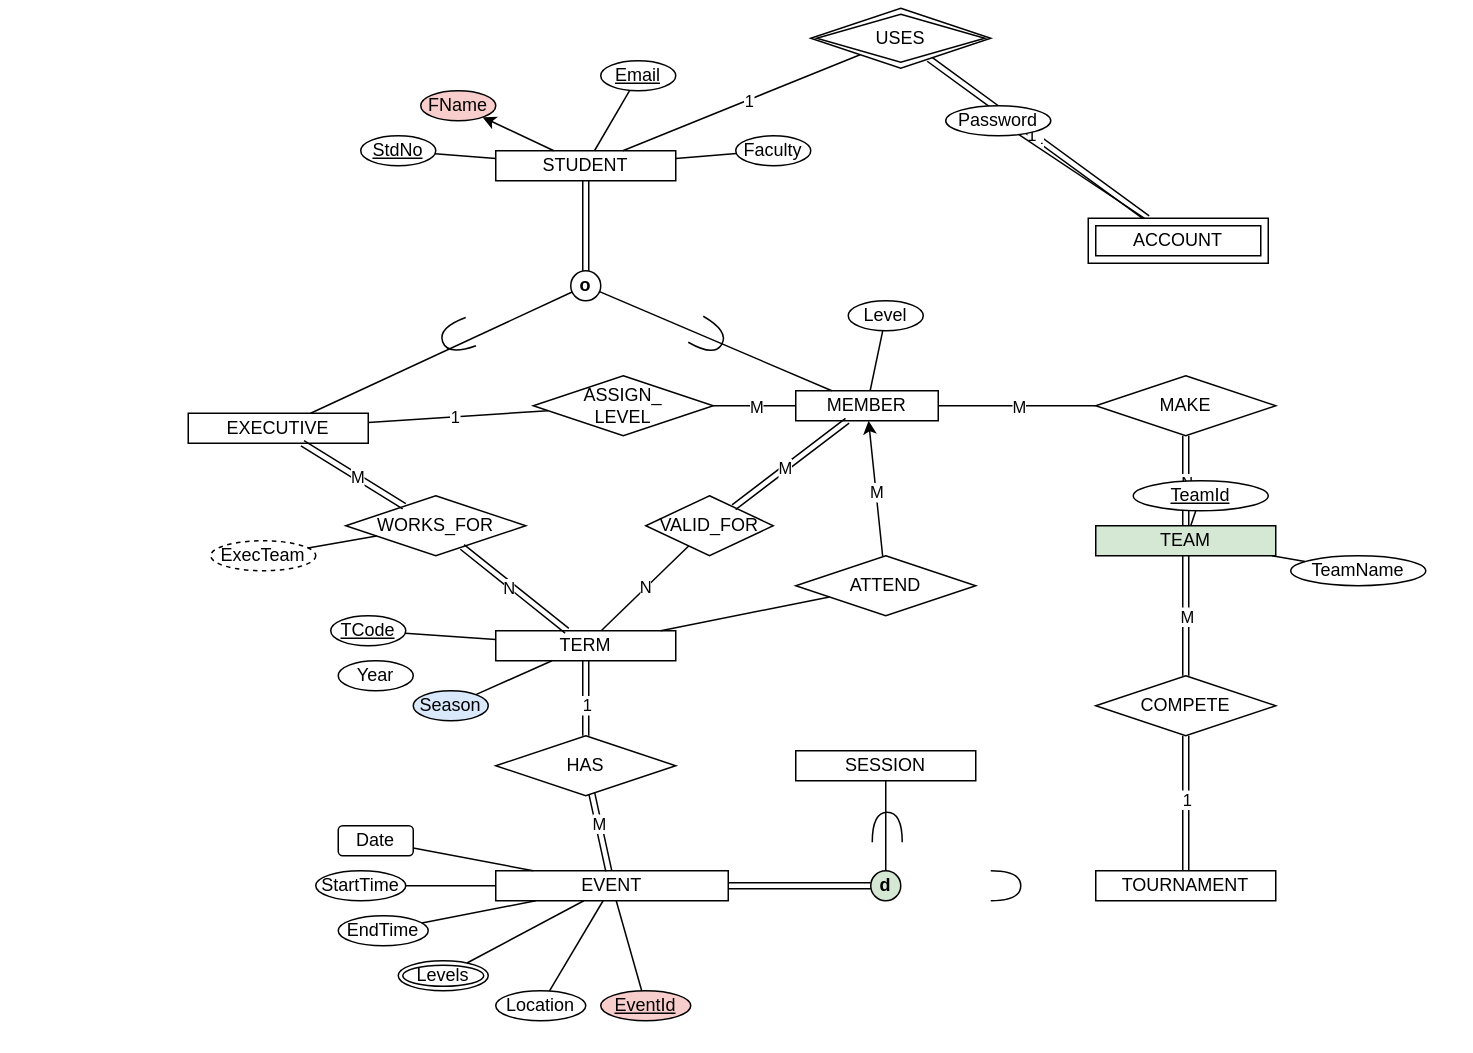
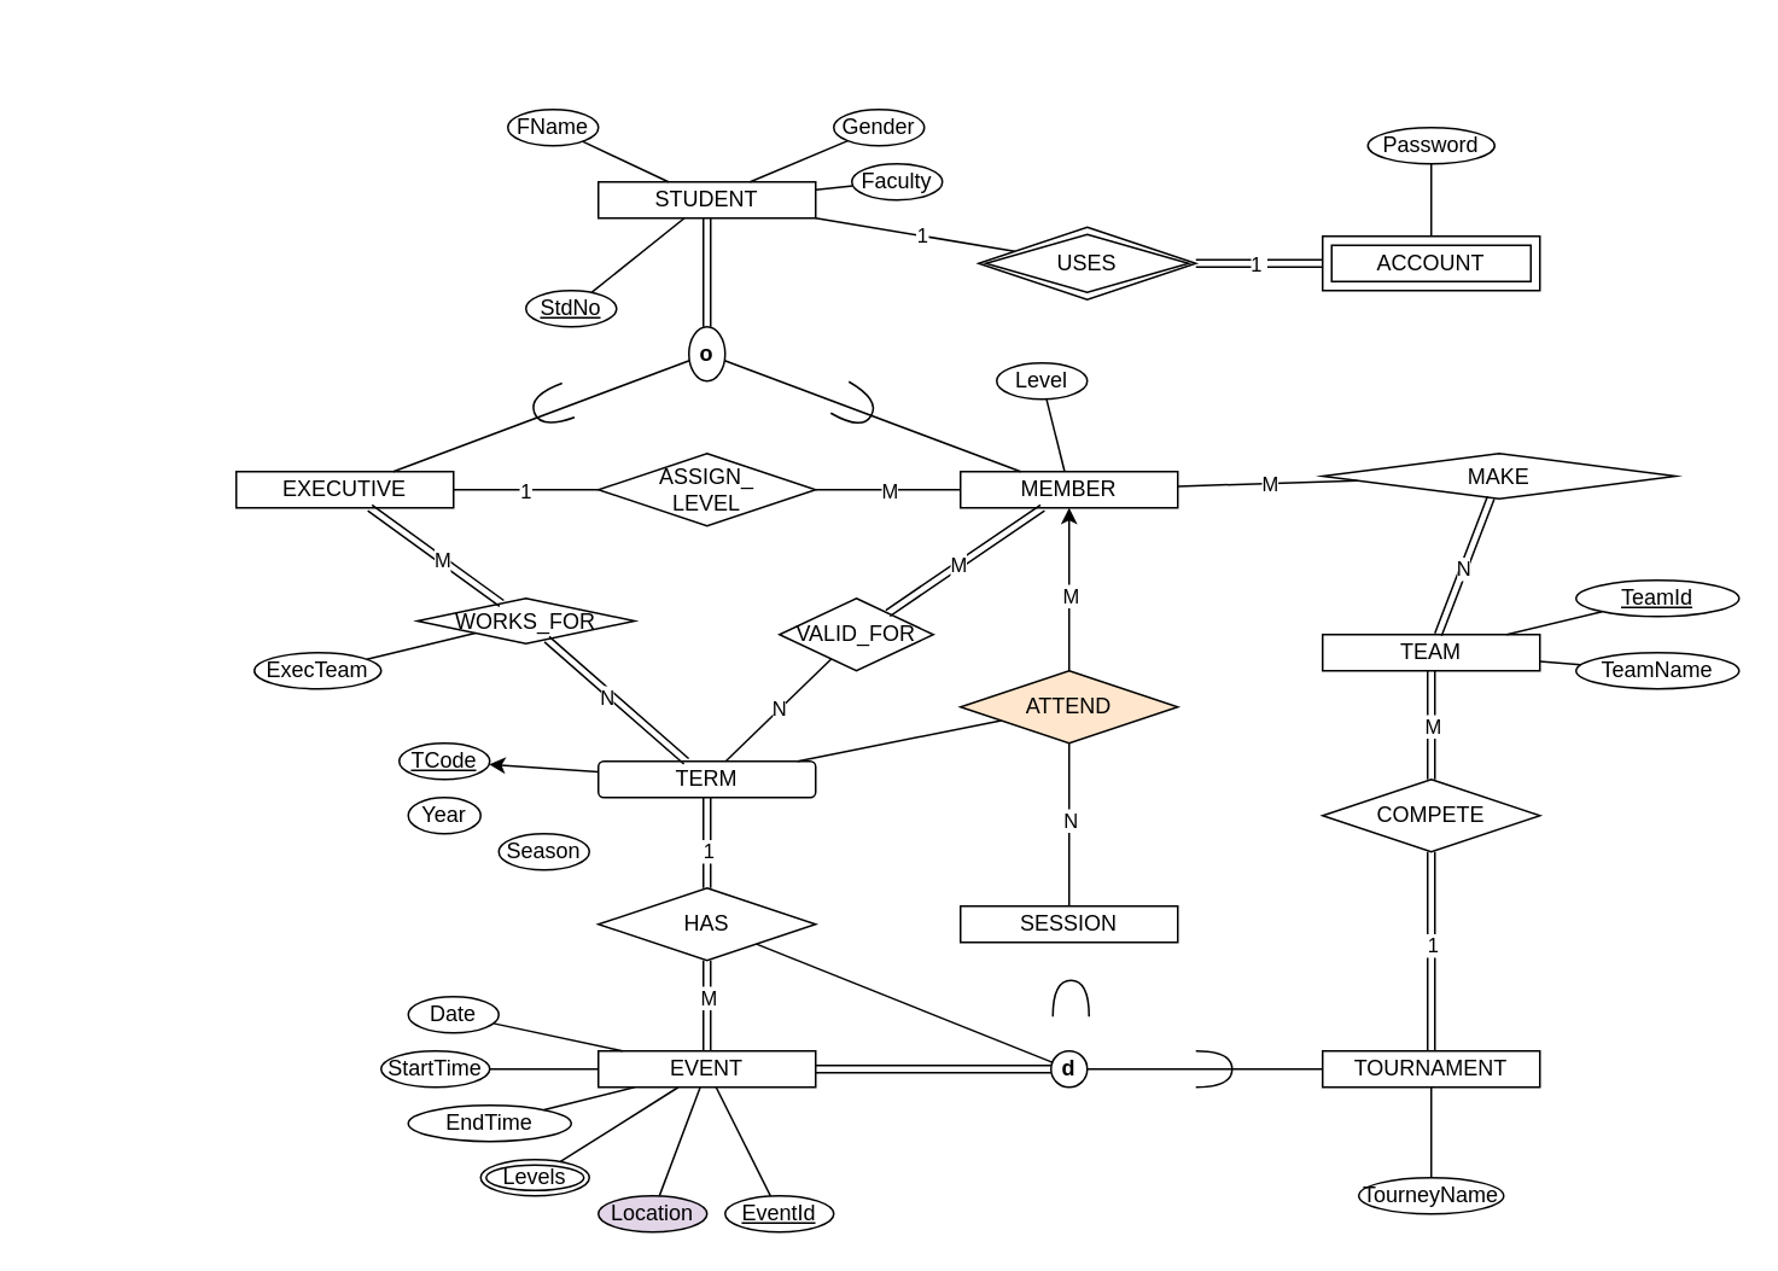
- <mxCell id="99" value="USES" style="shape=rhombus;double=1;perimeter=rhombusPerimeter;whiteSpace=wrap;html=1;align=center;" parent="1" vertex="1"><mxGeometry x="540" y="5" width="120" height="40" as="geometry" /></mxCell>
+ <mxCell id="99" value="USES" style="shape=rhombus;double=1;perimeter=rhombusPerimeter;whiteSpace=wrap;html=1;align=center;" parent="1" vertex="1"><mxGeometry x="540" y="125" width="120" height="40" as="geometry" /></mxCell>
- <mxCell id="54" value="Email" style="ellipse;whiteSpace=wrap;html=1;fontStyle=4" parent="1" vertex="1"><mxGeometry x="400" y="40" width="50" height="20" as="geometry" /></mxCell>
- <mxCell id="53" value="FName" style="ellipse;whiteSpace=wrap;html=1;fontStyle=0;fillColor=#f8cecc;" parent="1" vertex="1"><mxGeometry x="280" y="60" width="50" height="20" as="geometry" /></mxCell>
+ <mxCell id="53" value="FName" style="ellipse;whiteSpace=wrap;html=1;fontStyle=0" parent="1" vertex="1"><mxGeometry x="280" y="60" width="50" height="20" as="geometry" /></mxCell>
+ <mxCell id="55" value="Gender" style="ellipse;whiteSpace=wrap;html=1;fontStyle=0" parent="1" vertex="1"><mxGeometry x="460" y="60" width="50" height="20" as="geometry" /></mxCell>
- <mxCell id="60" value="" style="endArrow=none;html=1;rounded=0;" parent="1" source="3" target="54" edge="1"><mxGeometry width="50" height="50" relative="1" as="geometry"><mxPoint x="400" y="110" as="sourcePoint" /><mxPoint x="341" y="98" as="targetPoint" /></mxGeometry></mxCell>
- <mxCell id="94" value="Password" style="ellipse;whiteSpace=wrap;html=1;" parent="1" vertex="1"><mxGeometry x="630" y="70" width="70" height="20" as="geometry" /></mxCell>
+ <mxCell id="94" value="Password" style="ellipse;whiteSpace=wrap;html=1;" parent="1" vertex="1"><mxGeometry x="755" y="70" width="70" height="20" as="geometry" /></mxCell>
- <mxCell id="59" value="" style="endArrow=classic;html=1;rounded=0;" parent="1" source="3" target="53" edge="1"><mxGeometry width="50" height="50" relative="1" as="geometry"><mxPoint x="340" y="115" as="sourcePoint" /><mxPoint x="300" y="112" as="targetPoint" /></mxGeometry></mxCell>
+ <mxCell id="59" value="" style="endArrow=none;html=1;rounded=0;" parent="1" source="3" target="53" edge="1"><mxGeometry width="50" height="50" relative="1" as="geometry"><mxPoint x="340" y="115" as="sourcePoint" /><mxPoint x="300" y="112" as="targetPoint" /></mxGeometry></mxCell>
- <mxCell id="52" value="StdNo" style="ellipse;whiteSpace=wrap;html=1;fontStyle=4" parent="1" vertex="1"><mxGeometry x="240" y="90" width="50" height="20" as="geometry" /></mxCell>
+ <mxCell id="52" value="StdNo" style="ellipse;whiteSpace=wrap;html=1;fontStyle=4" parent="1" vertex="1"><mxGeometry x="290" y="160" width="50" height="20" as="geometry" /></mxCell>
+ <mxCell id="61" value="" style="endArrow=none;html=1;rounded=0;" parent="1" source="55" target="3" edge="1"><mxGeometry width="50" height="50" relative="1" as="geometry"><mxPoint x="399" y="130" as="sourcePoint" /><mxPoint x="351" y="108" as="targetPoint" /></mxGeometry></mxCell>
- <mxCell id="56" value="Faculty" style="ellipse;whiteSpace=wrap;html=1;fontStyle=0" parent="1" vertex="1"><mxGeometry x="490" y="90" width="50" height="20" as="geometry" /></mxCell>
+ <mxCell id="56" value="Faculty" style="ellipse;whiteSpace=wrap;html=1;fontStyle=0" parent="1" vertex="1"><mxGeometry x="470" y="90" width="50" height="20" as="geometry" /></mxCell>
- <mxCell id="98" value="ACCOUNT" style="shape=ext;margin=3;double=1;whiteSpace=wrap;html=1;align=center;" parent="1" vertex="1"><mxGeometry x="725" y="145" width="120" height="30" as="geometry" /></mxCell>
+ <mxCell id="98" value="ACCOUNT" style="shape=ext;margin=3;double=1;whiteSpace=wrap;html=1;align=center;" parent="1" vertex="1"><mxGeometry x="730" y="130" width="120" height="30" as="geometry" /></mxCell>
- <mxCell id="23" value="&lt;b&gt;o&lt;/b&gt;" style="ellipse;whiteSpace=wrap;html=1;aspect=fixed;" parent="1" vertex="1"><mxGeometry x="380" y="180" width="20" height="20" as="geometry" /></mxCell>
+ <mxCell id="23" value="&lt;b&gt;o&lt;/b&gt;" style="ellipse;whiteSpace=wrap;html=1;aspect=fixed;" parent="1" vertex="1"><mxGeometry x="380" y="180" width="20" height="30" as="geometry" /></mxCell>
- <mxCell id="88" value="Level" style="ellipse;whiteSpace=wrap;html=1;fontStyle=0" parent="1" vertex="1"><mxGeometry x="565" y="200" width="50" height="20" as="geometry" /></mxCell>
+ <mxCell id="88" value="Level" style="ellipse;whiteSpace=wrap;html=1;fontStyle=0" parent="1" vertex="1"><mxGeometry x="550" y="200" width="50" height="20" as="geometry" /></mxCell>
- <mxCell id="10" value="ASSIGN_&lt;br&gt;LEVEL" style="rhombus;whiteSpace=wrap;html=1;" parent="1" vertex="1"><mxGeometry x="355" y="250" width="120" height="40" as="geometry" /></mxCell>
+ <mxCell id="10" value="ASSIGN_&lt;br&gt;LEVEL" style="rhombus;whiteSpace=wrap;html=1;" parent="1" vertex="1"><mxGeometry x="330" y="250" width="120" height="40" as="geometry" /></mxCell>
- <mxCell id="6" value="MEMBER" style="rounded=0;whiteSpace=wrap;html=1;" parent="1" vertex="1"><mxGeometry x="530" y="260" width="95" height="20" as="geometry" /></mxCell>
+ <mxCell id="6" value="MEMBER" style="rounded=0;whiteSpace=wrap;html=1;" parent="1" vertex="1"><mxGeometry x="530" y="260" width="120" height="20" as="geometry" /></mxCell>
- <mxCell id="41" value="MAKE" style="rhombus;whiteSpace=wrap;html=1;" parent="1" vertex="1"><mxGeometry x="730" y="250" width="120" height="40" as="geometry" /></mxCell>
+ <mxCell id="41" value="MAKE" style="rhombus;whiteSpace=wrap;html=1;" parent="1" vertex="1"><mxGeometry x="730" y="250" width="195" height="25" as="geometry" /></mxCell>
- <mxCell id="8" value="EXECUTIVE" style="rounded=0;whiteSpace=wrap;html=1;" parent="1" vertex="1"><mxGeometry x="125" y="275" width="120" height="20" as="geometry" /></mxCell>
+ <mxCell id="8" value="EXECUTIVE" style="rounded=0;whiteSpace=wrap;html=1;" parent="1" vertex="1"><mxGeometry x="130" y="260" width="120" height="20" as="geometry" /></mxCell>
- <mxCell id="84" value="TeamId" style="ellipse;whiteSpace=wrap;html=1;fontStyle=4" parent="1" vertex="1"><mxGeometry x="755" y="320" width="90" height="20" as="geometry" /></mxCell>
+ <mxCell id="84" value="TeamId" style="ellipse;whiteSpace=wrap;html=1;fontStyle=4" parent="1" vertex="1"><mxGeometry x="870" y="320" width="90" height="20" as="geometry" /></mxCell>
- <mxCell id="9" value="WORKS_FOR" style="rhombus;whiteSpace=wrap;html=1;" parent="1" vertex="1"><mxGeometry x="230" y="330" width="120" height="40" as="geometry" /></mxCell>
+ <mxCell id="9" value="WORKS_FOR" style="rhombus;whiteSpace=wrap;html=1;" parent="1" vertex="1"><mxGeometry x="230" y="330" width="120" height="25" as="geometry" /></mxCell>
- <mxCell id="42" value="TEAM" style="rounded=0;whiteSpace=wrap;html=1;fillColor=#d5e8d4;" parent="1" vertex="1"><mxGeometry x="730" y="350" width="120" height="20" as="geometry" /></mxCell>
+ <mxCell id="42" value="TEAM" style="rounded=0;whiteSpace=wrap;html=1;" parent="1" vertex="1"><mxGeometry x="730" y="350" width="120" height="20" as="geometry" /></mxCell>
- <mxCell id="64" value="ExecTeam" style="ellipse;whiteSpace=wrap;html=1;fontStyle=0;dashed=1;" parent="1" vertex="1"><mxGeometry x="140" y="360" width="70" height="20" as="geometry" /></mxCell>
+ <mxCell id="64" value="ExecTeam" style="ellipse;whiteSpace=wrap;html=1;fontStyle=0" parent="1" vertex="1"><mxGeometry x="140" y="360" width="70" height="20" as="geometry" /></mxCell>
- <mxCell id="85" value="TeamName" style="ellipse;whiteSpace=wrap;html=1;fontStyle=0" parent="1" vertex="1"><mxGeometry x="860" y="370" width="90" height="20" as="geometry" /></mxCell>
+ <mxCell id="85" value="TeamName" style="ellipse;whiteSpace=wrap;html=1;fontStyle=0" parent="1" vertex="1"><mxGeometry x="870" y="360" width="90" height="20" as="geometry" /></mxCell>
- <mxCell id="27" value="ATTEND" style="rhombus;whiteSpace=wrap;html=1;" parent="1" vertex="1"><mxGeometry x="530" y="370" width="120" height="40" as="geometry" /></mxCell>
+ <mxCell id="27" value="ATTEND" style="rhombus;whiteSpace=wrap;html=1;fillColor=#ffe6cc;" parent="1" vertex="1"><mxGeometry x="530" y="370" width="120" height="40" as="geometry" /></mxCell>
- <mxCell id="72" value="" style="endArrow=none;html=1;rounded=0;" parent="1" source="5" target="71" edge="1"><mxGeometry width="50" height="50" relative="1" as="geometry"><mxPoint x="300" y="450" as="sourcePoint" /><mxPoint x="180" y="430" as="targetPoint" /></mxGeometry></mxCell>
+ <mxCell id="72" value="" style="endArrow=classic;html=1;rounded=0;" parent="1" source="5" target="71" edge="1"><mxGeometry width="50" height="50" relative="1" as="geometry"><mxPoint x="300" y="450" as="sourcePoint" /><mxPoint x="180" y="430" as="targetPoint" /></mxGeometry></mxCell>
- <mxCell id="5" value="TERM" style="rounded=0;whiteSpace=wrap;html=1;" parent="1" vertex="1"><mxGeometry x="330" y="420" width="120" height="20" as="geometry" /></mxCell>
+ <mxCell id="5" value="TERM" style="whiteSpace=wrap;html=1;rounded=1;" parent="1" vertex="1"><mxGeometry x="330" y="420" width="120" height="20" as="geometry" /></mxCell>
- <mxCell id="66" value="Year" style="ellipse;whiteSpace=wrap;html=1;fontStyle=0" parent="1" vertex="1"><mxGeometry x="225" y="440" width="50" height="20" as="geometry" /></mxCell>
+ <mxCell id="66" value="Year" style="ellipse;whiteSpace=wrap;html=1;fontStyle=0" parent="1" vertex="1"><mxGeometry x="225" y="440" width="40" height="20" as="geometry" /></mxCell>
- <mxCell id="69" value="" style="endArrow=none;html=1;rounded=0;" parent="1" source="5" target="67" edge="1"><mxGeometry width="50" height="50" relative="1" as="geometry"><mxPoint x="340" y="436" as="sourcePoint" /><mxPoint x="290" y="432" as="targetPoint" /></mxGeometry></mxCell>
+ <mxCell id="39" value="" style="endArrow=none;html=1;rounded=0;" parent="1" source="29" target="27" edge="1"><mxGeometry width="50" height="50" relative="1" as="geometry"><mxPoint x="650" y="470" as="sourcePoint" /><mxPoint x="700" y="420" as="targetPoint" /></mxGeometry></mxCell>
+ <mxCell id="40" value="N" style="edgeLabel;html=1;align=center;verticalAlign=middle;resizable=0;points=[];" parent="39" vertex="1" connectable="0"><mxGeometry x="0.067" relative="1" as="geometry"><mxPoint as="offset" /></mxGeometry></mxCell>
- <mxCell id="67" value="Season" style="ellipse;whiteSpace=wrap;html=1;fontStyle=0;fillColor=#dae8fc;" parent="1" vertex="1"><mxGeometry x="275" y="460" width="50" height="20" as="geometry" /></mxCell>
+ <mxCell id="67" value="Season" style="ellipse;whiteSpace=wrap;html=1;fontStyle=0" parent="1" vertex="1"><mxGeometry x="275" y="460" width="50" height="20" as="geometry" /></mxCell>
- <mxCell id="43" value="COMPETE" style="rhombus;whiteSpace=wrap;html=1;" parent="1" vertex="1"><mxGeometry x="730" y="450" width="120" height="40" as="geometry" /></mxCell>
+ <mxCell id="43" value="COMPETE" style="rhombus;whiteSpace=wrap;html=1;" parent="1" vertex="1"><mxGeometry x="730" y="430" width="120" height="40" as="geometry" /></mxCell>
- <mxCell id="32" value="" style="endArrow=none;html=1;rounded=0;" parent="1" source="30" target="29" edge="1"><mxGeometry width="50" height="50" relative="1" as="geometry"><mxPoint x="484" y="680" as="sourcePoint" /><mxPoint x="565" y="740" as="targetPoint" /></mxGeometry></mxCell>
+ <mxCell id="32" value="" style="endArrow=none;html=1;rounded=0;" parent="1" source="30" target="26" edge="1"><mxGeometry width="50" height="50" relative="1" as="geometry"><mxPoint x="484" y="680" as="sourcePoint" /><mxPoint x="565" y="740" as="targetPoint" /></mxGeometry></mxCell>
- <mxCell id="70" value="Date" style="whiteSpace=wrap;html=1;fontStyle=0;rounded=1;" parent="1" vertex="1"><mxGeometry x="225" y="550" width="50" height="20" as="geometry" /></mxCell>
+ <mxCell id="70" value="Date" style="ellipse;whiteSpace=wrap;html=1;fontStyle=0" parent="1" vertex="1"><mxGeometry x="225" y="550" width="50" height="20" as="geometry" /></mxCell>
- <mxCell id="4" value="EVENT" style="rounded=0;whiteSpace=wrap;html=1;" parent="1" vertex="1"><mxGeometry x="330" y="580" width="155" height="20" as="geometry" /></mxCell>
+ <mxCell id="4" value="EVENT" style="rounded=0;whiteSpace=wrap;html=1;" parent="1" vertex="1"><mxGeometry x="330" y="580" width="120" height="20" as="geometry" /></mxCell>
- <mxCell id="30" value="&lt;b&gt;d&lt;/b&gt;" style="ellipse;whiteSpace=wrap;html=1;aspect=fixed;fillColor=#d5e8d4;" parent="1" vertex="1"><mxGeometry x="580" y="580" width="20" height="20" as="geometry" /></mxCell>
+ <mxCell id="30" value="&lt;b&gt;d&lt;/b&gt;" style="ellipse;whiteSpace=wrap;html=1;aspect=fixed;" parent="1" vertex="1"><mxGeometry x="580" y="580" width="20" height="20" as="geometry" /></mxCell>
+ <mxCell id="31" value="" style="endArrow=none;html=1;rounded=0;" parent="1" source="28" target="30" edge="1"><mxGeometry width="50" height="50" relative="1" as="geometry"><mxPoint x="215" y="740" as="sourcePoint" /><mxPoint x="280" y="660" as="targetPoint" /></mxGeometry></mxCell>
- <mxCell id="74" value="EndTime" style="ellipse;whiteSpace=wrap;html=1;fontStyle=0" parent="1" vertex="1"><mxGeometry x="225" y="610" width="60" height="20" as="geometry" /></mxCell>
+ <mxCell id="74" value="EndTime" style="ellipse;whiteSpace=wrap;html=1;fontStyle=0" parent="1" vertex="1"><mxGeometry x="225" y="610" width="90" height="20" as="geometry" /></mxCell>
+ <mxCell id="81" value="" style="endArrow=none;html=1;rounded=0;" parent="1" source="80" target="28" edge="1"><mxGeometry width="50" height="50" relative="1" as="geometry"><mxPoint x="630" y="730" as="sourcePoint" /><mxPoint x="680" y="680" as="targetPoint" /></mxGeometry></mxCell>
+ <mxCell id="80" value="TourneyName" style="ellipse;whiteSpace=wrap;html=1;fontStyle=0" parent="1" vertex="1"><mxGeometry x="750" y="650" width="80" height="20" as="geometry" /></mxCell>
- <mxCell id="82" value="Location" style="ellipse;whiteSpace=wrap;html=1;fontStyle=0" parent="1" vertex="1"><mxGeometry x="330" y="660" width="60" height="20" as="geometry" /></mxCell>
+ <mxCell id="82" value="Location" style="ellipse;whiteSpace=wrap;html=1;fontStyle=0;fillColor=#e1d5e7;" parent="1" vertex="1"><mxGeometry x="330" y="660" width="60" height="20" as="geometry" /></mxCell>
- <mxCell id="96" value="&lt;u&gt;EventId&lt;/u&gt;" style="ellipse;whiteSpace=wrap;html=1;fontStyle=0;fillColor=#f8cecc;" parent="1" vertex="1"><mxGeometry x="400" y="660" width="60" height="20" as="geometry" /></mxCell>
+ <mxCell id="96" value="&lt;u&gt;EventId&lt;/u&gt;" style="ellipse;whiteSpace=wrap;html=1;fontStyle=0" parent="1" vertex="1"><mxGeometry x="400" y="660" width="60" height="20" as="geometry" /></mxCell>
